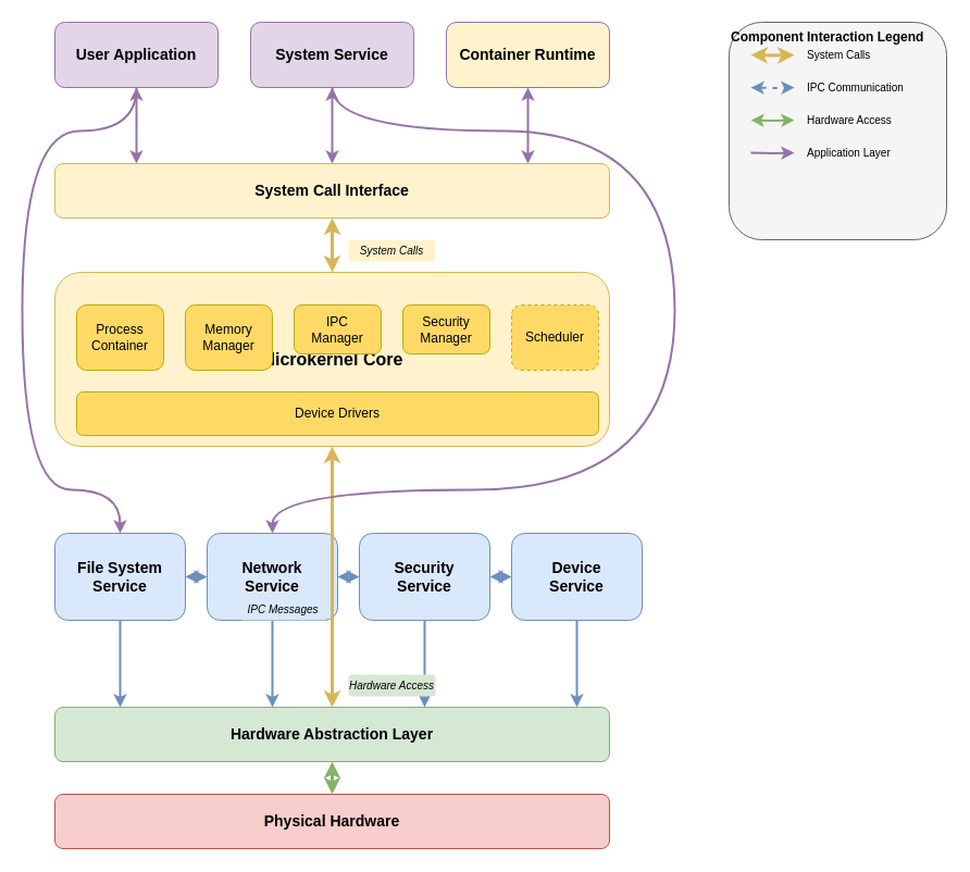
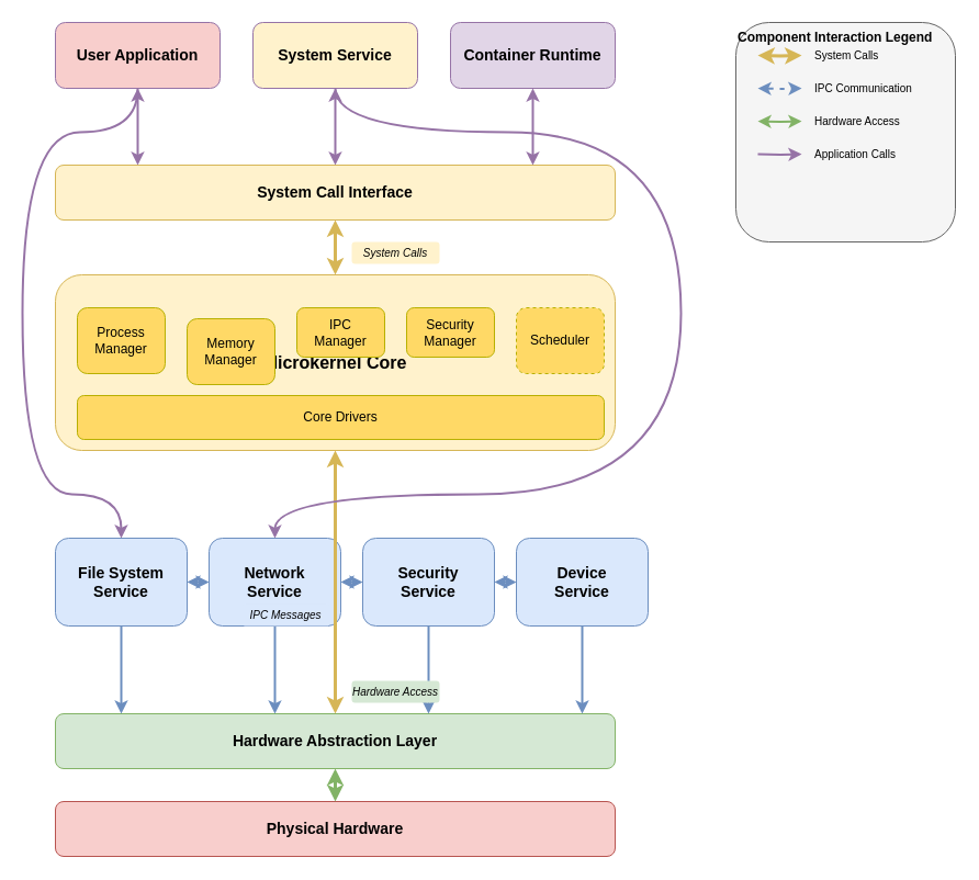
- <mxCell id="2" value="User Application" style="rounded=1;whiteSpace=wrap;html=1;fillColor=#e1d5e7;strokeColor=#9673a6;fontSize=14;fontStyle=1" vertex="1" parent="1"><mxGeometry x="50" y="20" width="150" height="60" as="geometry" /></mxCell>
+ <mxCell id="2" value="User Application" style="rounded=1;whiteSpace=wrap;html=1;fillColor=#f8cecc;strokeColor=#9673a6;fontSize=14;fontStyle=1;" vertex="1" parent="1"><mxGeometry x="50" y="20" width="150" height="60" as="geometry" /></mxCell>
- <mxCell id="3" value="System Service" style="rounded=1;whiteSpace=wrap;html=1;fillColor=#e1d5e7;strokeColor=#9673a6;fontSize=14;fontStyle=1" vertex="1" parent="1"><mxGeometry x="230" y="20" width="150" height="60" as="geometry" /></mxCell>
+ <mxCell id="3" value="System Service" style="rounded=1;whiteSpace=wrap;html=1;fillColor=#fff2cc;strokeColor=#9673a6;fontSize=14;fontStyle=1;" vertex="1" parent="1"><mxGeometry x="230" y="20" width="150" height="60" as="geometry" /></mxCell>
- <mxCell id="4" value="Container Runtime" style="rounded=1;whiteSpace=wrap;html=1;fillColor=#fff2cc;strokeColor=#9673a6;fontSize=14;fontStyle=1;" vertex="1" parent="1"><mxGeometry x="410" y="20" width="150" height="60" as="geometry" /></mxCell>
+ <mxCell id="4" value="Container Runtime" style="rounded=1;whiteSpace=wrap;html=1;fillColor=#e1d5e7;strokeColor=#9673a6;fontSize=14;fontStyle=1" vertex="1" parent="1"><mxGeometry x="410" y="20" width="150" height="60" as="geometry" /></mxCell>
- <mxCell id="42" value="Application Layer" style="text;html=1;strokeColor=none;fillColor=none;align=left;verticalAlign=middle;whiteSpace=wrap;rounded=0;fontSize=10" vertex="1" parent="1"><mxGeometry x="740" y="130" width="100" height="20" as="geometry" /></mxCell>
+ <mxCell id="42" value="Application Calls" style="text;html=1;strokeColor=none;fillColor=none;align=left;verticalAlign=middle;whiteSpace=wrap;rounded=0;fontSize=10" vertex="1" parent="1"><mxGeometry x="740" y="130" width="100" height="20" as="geometry" /></mxCell>
- <mxCell id="7" value="Process&#10;Container" style="rounded=1;whiteSpace=wrap;html=1;fillColor=#ffd966;strokeColor=#b8b000" vertex="1" parent="1"><mxGeometry x="70" y="280" width="80" height="60" as="geometry" /></mxCell>
+ <mxCell id="7" value="Process&#10;Manager" style="rounded=1;whiteSpace=wrap;html=1;fillColor=#ffd966;strokeColor=#b8b000" vertex="1" parent="1"><mxGeometry x="70" y="280" width="80" height="60" as="geometry" /></mxCell>
- <mxCell id="8" value="Memory&#10;Manager" style="rounded=1;whiteSpace=wrap;html=1;fillColor=#ffd966;strokeColor=#b8b000" vertex="1" parent="1"><mxGeometry x="170" y="280" width="80" height="60" as="geometry" /></mxCell>
+ <mxCell id="8" value="Memory&#10;Manager" style="rounded=1;whiteSpace=wrap;html=1;fillColor=#ffd966;strokeColor=#b8b000" vertex="1" parent="1"><mxGeometry x="170" y="290" width="80" height="60" as="geometry" /></mxCell>
- <mxCell id="12" value="Device Drivers" style="rounded=1;whiteSpace=wrap;html=1;fillColor=#ffd966;strokeColor=#b8b000" vertex="1" parent="1"><mxGeometry x="70" y="360" width="480" height="40" as="geometry" /></mxCell>
+ <mxCell id="12" value="Core Drivers" style="rounded=1;whiteSpace=wrap;html=1;fillColor=#ffd966;strokeColor=#b8b000" vertex="1" parent="1"><mxGeometry x="70" y="360" width="480" height="40" as="geometry" /></mxCell>
